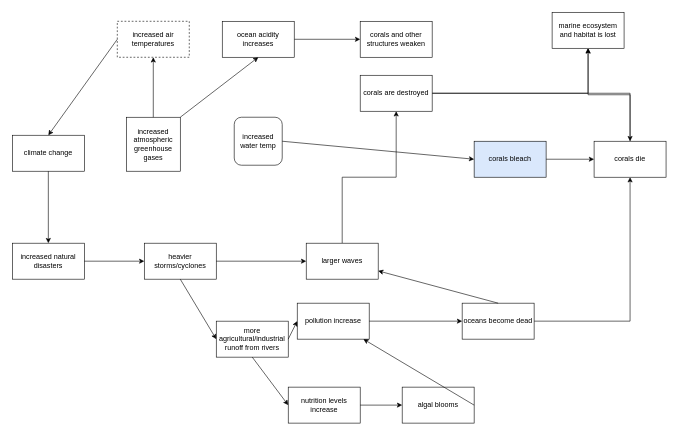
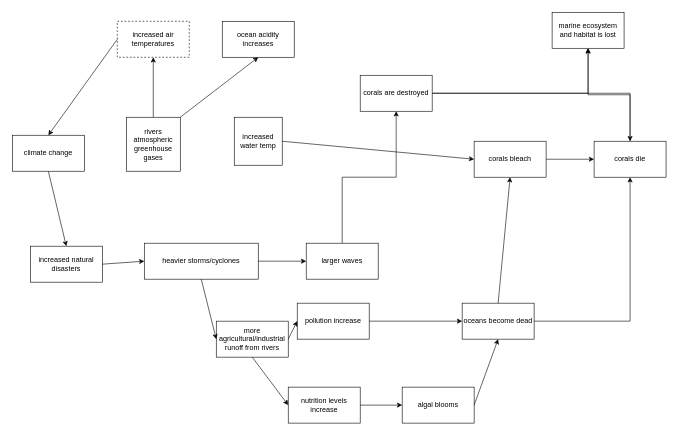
- <mxCell id="19" style="edgeStyle=orthogonalEdgeStyle;rounded=0;orthogonalLoop=1;jettySize=auto;html=1;exitX=1;exitY=0.5;exitDx=0;exitDy=0;entryX=0;entryY=0.5;entryDx=0;entryDy=0;" edge="1" parent="1" source="20" target="36"><mxGeometry relative="1" as="geometry" /></mxCell>
- <mxCell id="36" value="corals and other structures weaken" style="rounded=0;whiteSpace=wrap;html=1;" vertex="1" parent="1"><mxGeometry x="600" y="35" width="120" height="60" as="geometry" /></mxCell>
- <mxCell id="3" value="increased water temp" style="whiteSpace=wrap;html=1;aspect=fixed;rounded=1;" vertex="1" parent="1"><mxGeometry x="390" y="195" width="80" height="80" as="geometry" /></mxCell>
+ <mxCell id="3" value="increased water temp" style="whiteSpace=wrap;html=1;aspect=fixed;" vertex="1" parent="1"><mxGeometry x="390" y="195" width="80" height="80" as="geometry" /></mxCell>
- <mxCell id="2" value="increased atmospheric greenhouse gases" style="whiteSpace=wrap;html=1;aspect=fixed;" vertex="1" parent="1"><mxGeometry x="210" y="195" width="90" height="90" as="geometry" /></mxCell>
+ <mxCell id="2" value="rivers atmospheric greenhouse gases" style="whiteSpace=wrap;html=1;aspect=fixed;" vertex="1" parent="1"><mxGeometry x="210" y="195" width="90" height="90" as="geometry" /></mxCell>
- <mxCell id="7" value="corals bleach" style="rounded=0;whiteSpace=wrap;html=1;fillColor=#dae8fc;" vertex="1" parent="1"><mxGeometry x="790" y="235" width="120" height="60" as="geometry" /></mxCell>
+ <mxCell id="7" value="corals bleach" style="rounded=0;whiteSpace=wrap;html=1;" vertex="1" parent="1"><mxGeometry x="790" y="235" width="120" height="60" as="geometry" /></mxCell>
- <mxCell id="9" value="increased natural disasters" style="rounded=0;whiteSpace=wrap;html=1;" vertex="1" parent="1"><mxGeometry x="20" y="405" width="120" height="60" as="geometry" /></mxCell>
+ <mxCell id="9" value="increased natural disasters" style="rounded=0;whiteSpace=wrap;html=1;" vertex="1" parent="1"><mxGeometry x="50" y="410" width="120" height="60" as="geometry" /></mxCell>
- <mxCell id="15" value="heavier storms/cyclones" style="rounded=0;whiteSpace=wrap;html=1;" vertex="1" parent="1"><mxGeometry x="240" y="405" width="120" height="60" as="geometry" /></mxCell>
+ <mxCell id="15" value="heavier storms/cyclones" style="rounded=0;whiteSpace=wrap;html=1;" vertex="1" parent="1"><mxGeometry x="240" y="405" width="190" height="60" as="geometry" /></mxCell>
- <mxCell id="33" value="" style="endArrow=classic;html=1;rounded=0;exitX=0.5;exitY=0;exitDx=0;exitDy=0;" edge="1" parent="1" source="28" target="14"><mxGeometry width="50" height="50" relative="1" as="geometry"><mxPoint x="560" y="425" as="sourcePoint" /><mxPoint x="610" y="375" as="targetPoint" /></mxGeometry></mxCell>
+ <mxCell id="33" value="" style="endArrow=classic;html=1;rounded=0;entryX=0.5;entryY=1;entryDx=0;entryDy=0;exitX=0.5;exitY=0;exitDx=0;exitDy=0;" edge="1" parent="1" source="28" target="7"><mxGeometry width="50" height="50" relative="1" as="geometry"><mxPoint x="560" y="425" as="sourcePoint" /><mxPoint x="610" y="375" as="targetPoint" /></mxGeometry></mxCell>
- <mxCell id="32" value="" style="endArrow=classic;html=1;rounded=0;exitX=1;exitY=0.5;exitDx=0;exitDy=0;" edge="1" parent="1" source="29" target="24"><mxGeometry width="50" height="50" relative="1" as="geometry"><mxPoint x="830" y="665" as="sourcePoint" /><mxPoint x="880" y="615" as="targetPoint" /></mxGeometry></mxCell>
+ <mxCell id="32" value="" style="endArrow=classic;html=1;rounded=0;exitX=1;exitY=0.5;exitDx=0;exitDy=0;entryX=0.5;entryY=1;entryDx=0;entryDy=0;" edge="1" parent="1" source="29" target="28"><mxGeometry width="50" height="50" relative="1" as="geometry"><mxPoint x="830" y="665" as="sourcePoint" /><mxPoint x="880" y="615" as="targetPoint" /></mxGeometry></mxCell>
